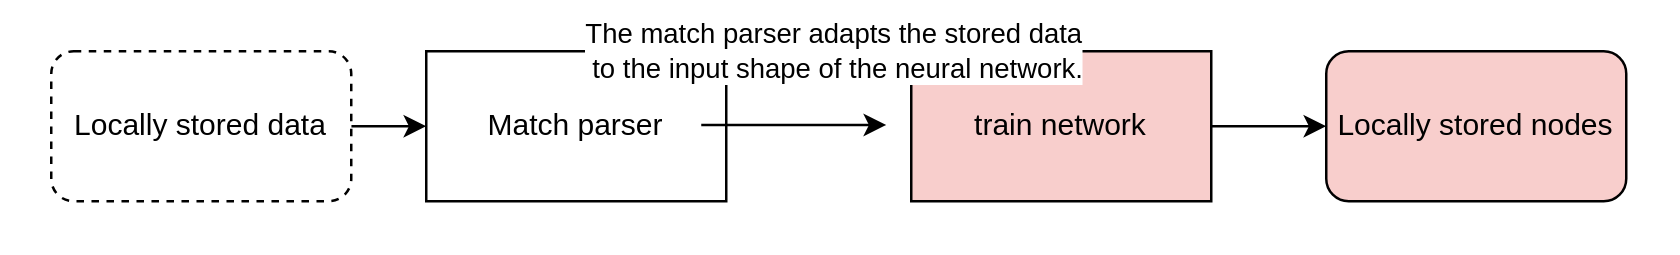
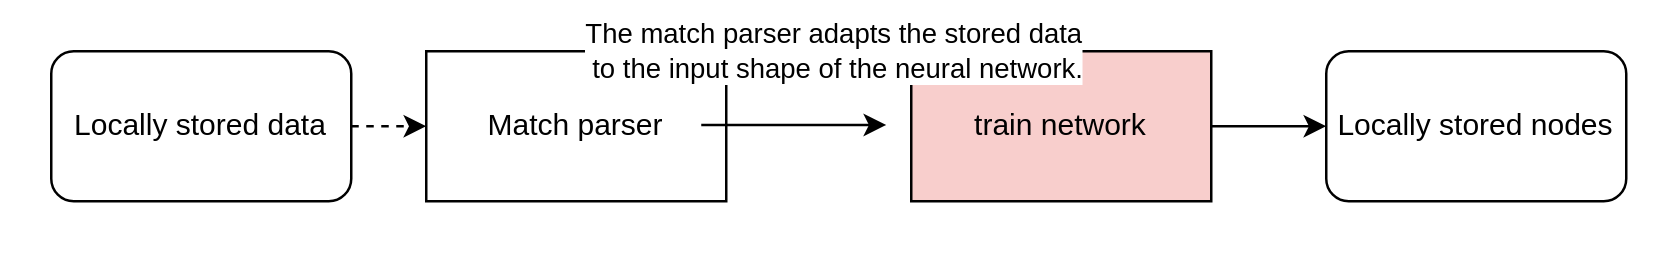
- <mxCell id="3" value="Locally stored data" style="rounded=1;whiteSpace=wrap;html=1;dashed=1;" parent="1" vertex="1"><mxGeometry x="20" y="20" width="120" height="60" as="geometry" /></mxCell>
+ <mxCell id="3" value="Locally stored data" style="rounded=1;whiteSpace=wrap;html=1;" parent="1" vertex="1"><mxGeometry x="20" y="20" width="120" height="60" as="geometry" /></mxCell>
- <mxCell id="2" style="edgeStyle=orthogonalEdgeStyle;rounded=0;orthogonalLoop=1;jettySize=auto;html=1;exitX=1;exitY=0.5;exitDx=0;exitDy=0;entryX=0;entryY=0.5;entryDx=0;entryDy=0;" parent="1" source="3" target="4" edge="1"><mxGeometry relative="1" as="geometry" /></mxCell>
+ <mxCell id="2" style="edgeStyle=orthogonalEdgeStyle;rounded=0;orthogonalLoop=1;jettySize=auto;html=1;exitX=1;exitY=0.5;exitDx=0;exitDy=0;entryX=0;entryY=0.5;entryDx=0;entryDy=0;dashed=1;" parent="1" source="3" target="4" edge="1"><mxGeometry relative="1" as="geometry" /></mxCell>
- <mxCell id="7" value="Locally stored nodes" style="rounded=1;whiteSpace=wrap;html=1;fillColor=#f8cecc;" parent="1" vertex="1"><mxGeometry x="530" y="20" width="120" height="60" as="geometry" /></mxCell>
+ <mxCell id="7" value="Locally stored nodes" style="rounded=1;whiteSpace=wrap;html=1;" parent="1" vertex="1"><mxGeometry x="530" y="20" width="120" height="60" as="geometry" /></mxCell>
